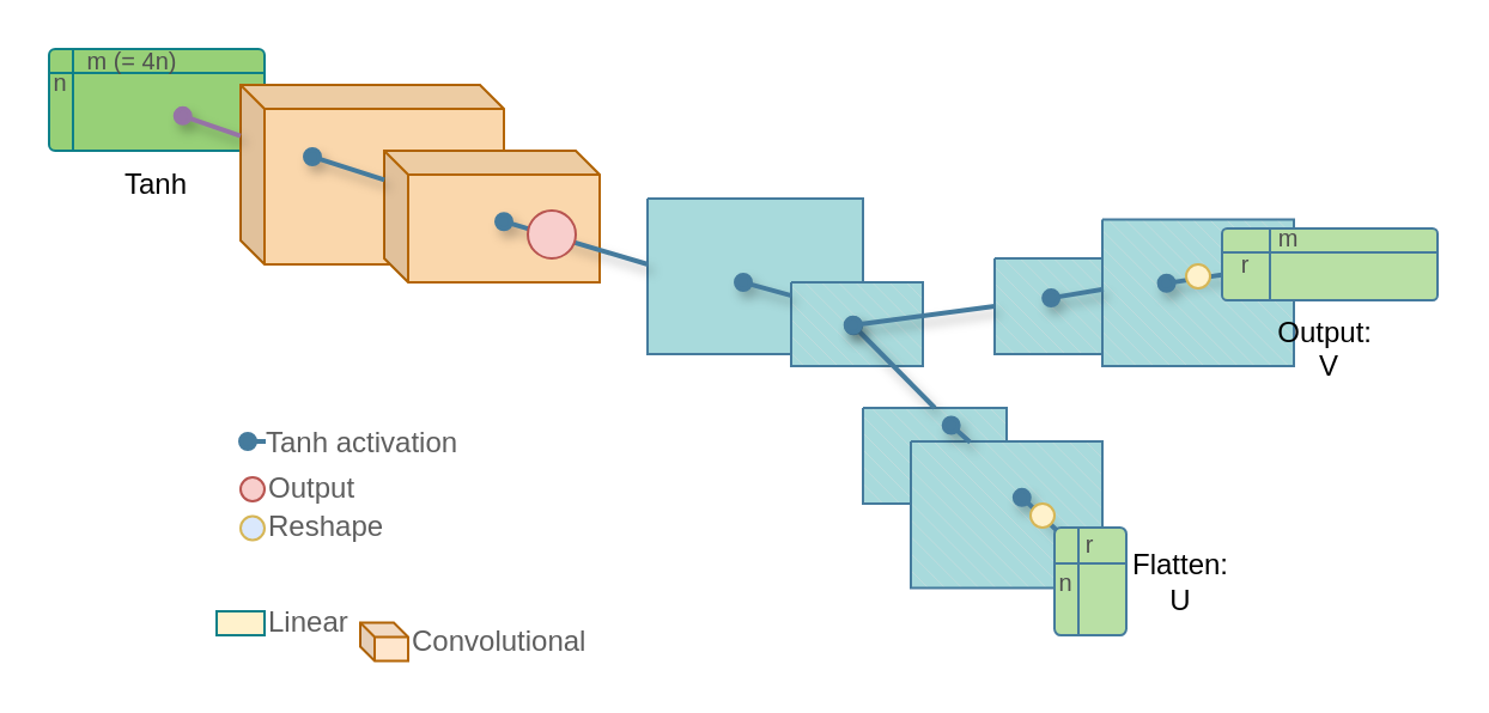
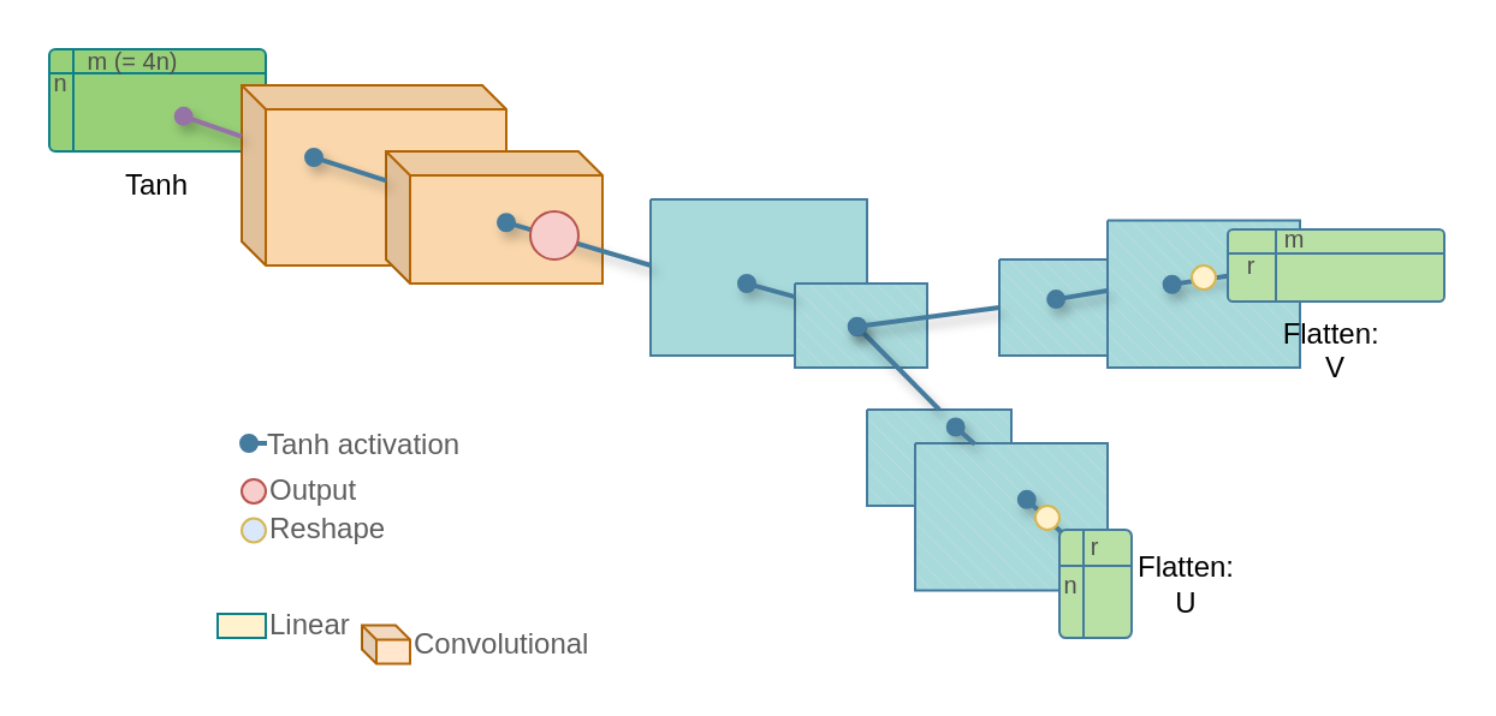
- <mxCell id="27" value="&lt;div&gt;Output:&amp;nbsp;&lt;/div&gt;&lt;div&gt;V&lt;/div&gt;" style="shape=internalStorage;whiteSpace=wrap;html=1;backgroundOutline=1;rounded=1;strokeColor=#457B9D;align=center;verticalAlign=top;arcSize=7;fontFamily=Helvetica;fontSize=12;fontColor=#000000;labelBackgroundColor=none;fillColor=#B9E0A5;perimeterSpacing=0;dx=20;dy=10;labelPosition=center;verticalLabelPosition=bottom;" parent="1" vertex="1"><mxGeometry x="510" y="95" width="90" height="30" as="geometry" /></mxCell>
+ <mxCell id="27" value="&lt;div&gt;Flatten:&amp;nbsp;&lt;/div&gt;&lt;div&gt;V&lt;/div&gt;" style="shape=internalStorage;whiteSpace=wrap;html=1;backgroundOutline=1;rounded=1;strokeColor=#457B9D;align=center;verticalAlign=top;arcSize=7;fontFamily=Helvetica;fontSize=12;fontColor=#000000;labelBackgroundColor=none;fillColor=#B9E0A5;perimeterSpacing=0;dx=20;dy=10;labelPosition=center;verticalLabelPosition=bottom;" parent="1" vertex="1"><mxGeometry x="510" y="95" width="90" height="30" as="geometry" /></mxCell>
